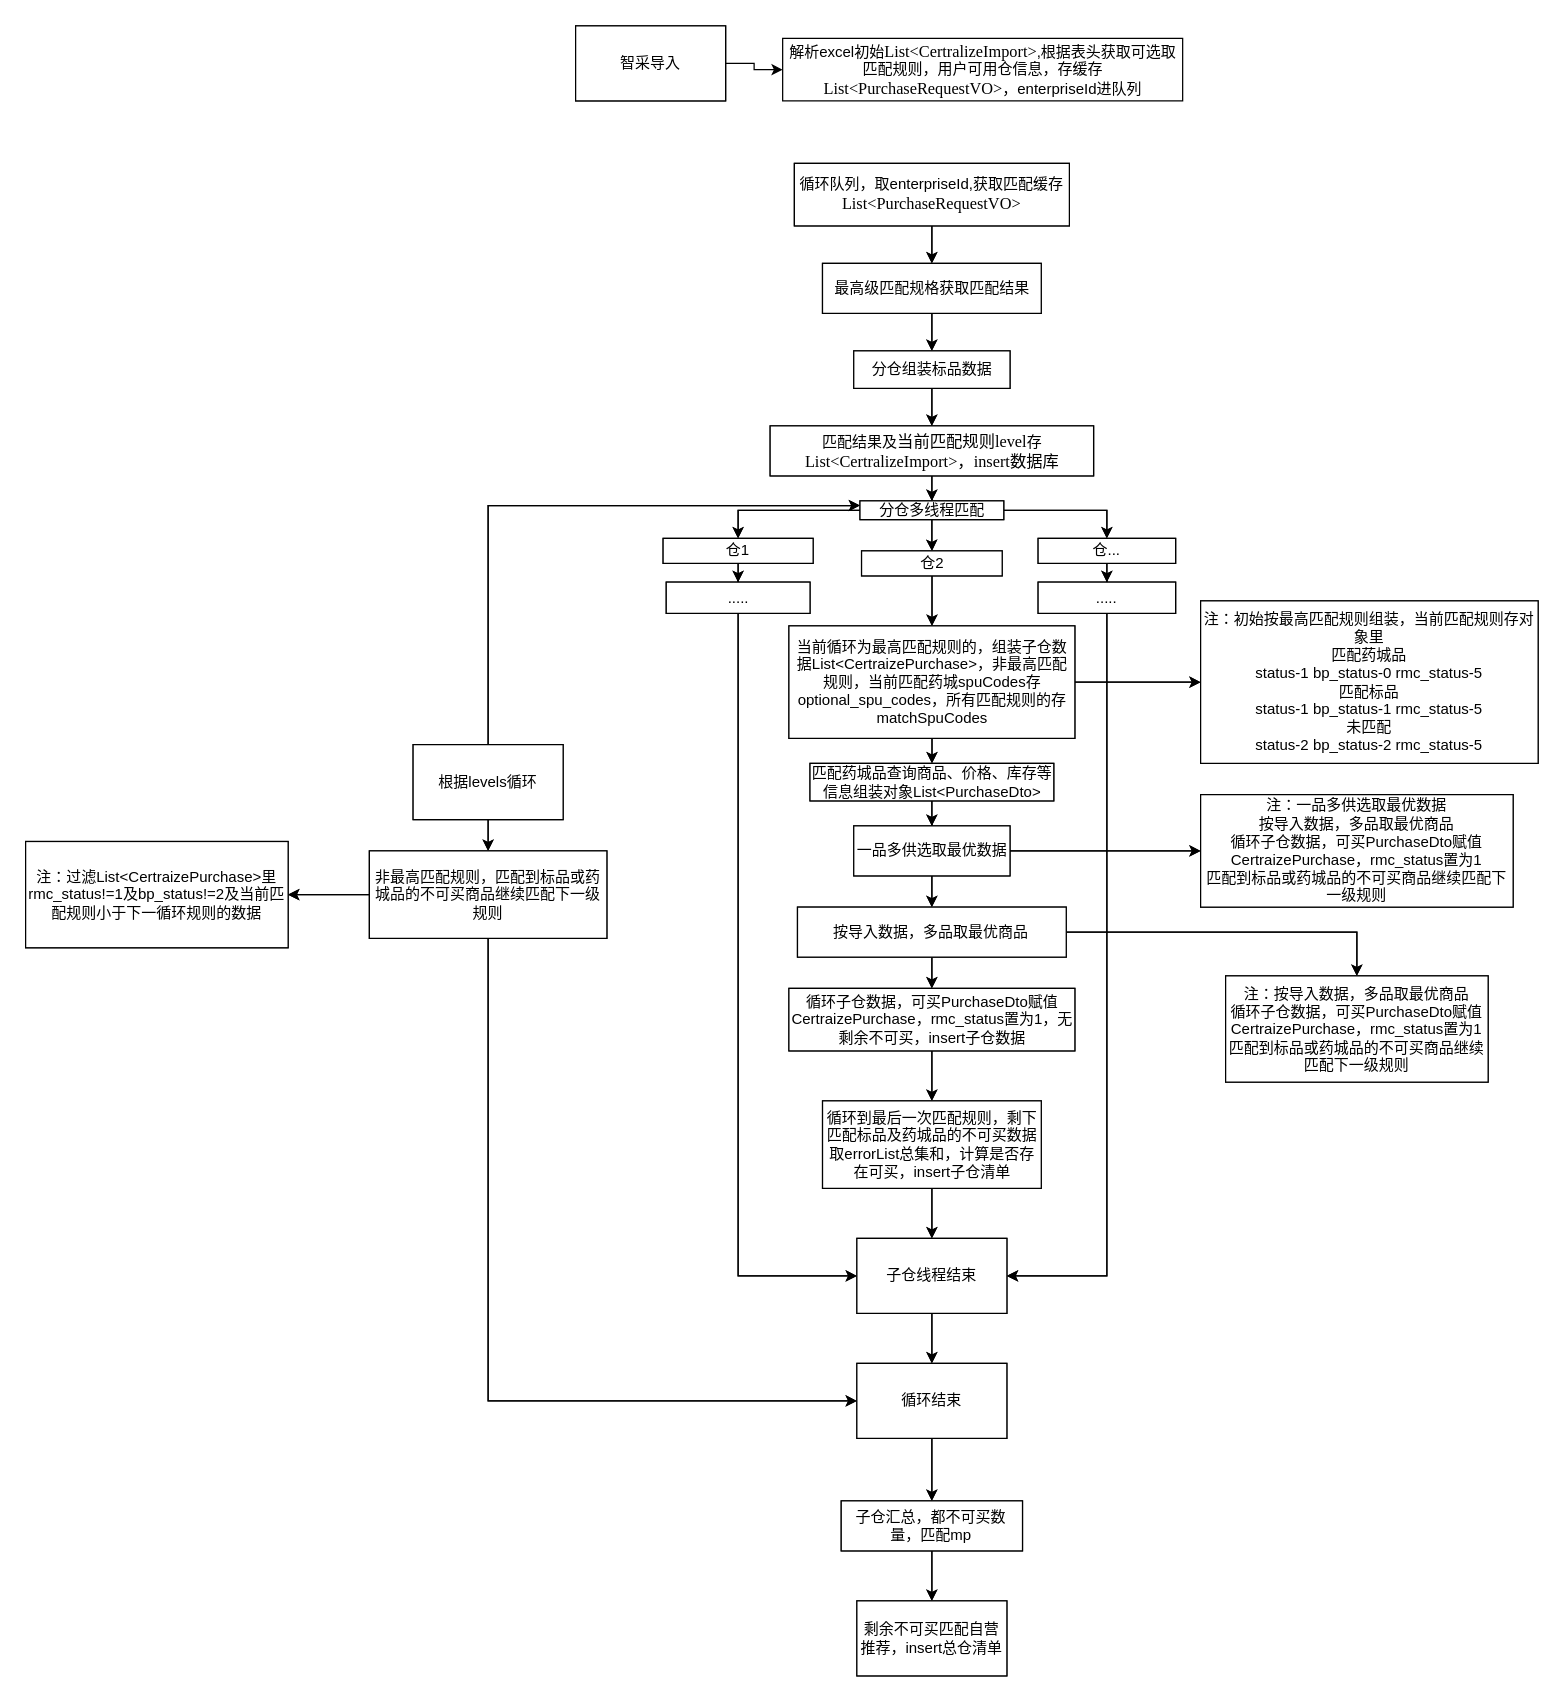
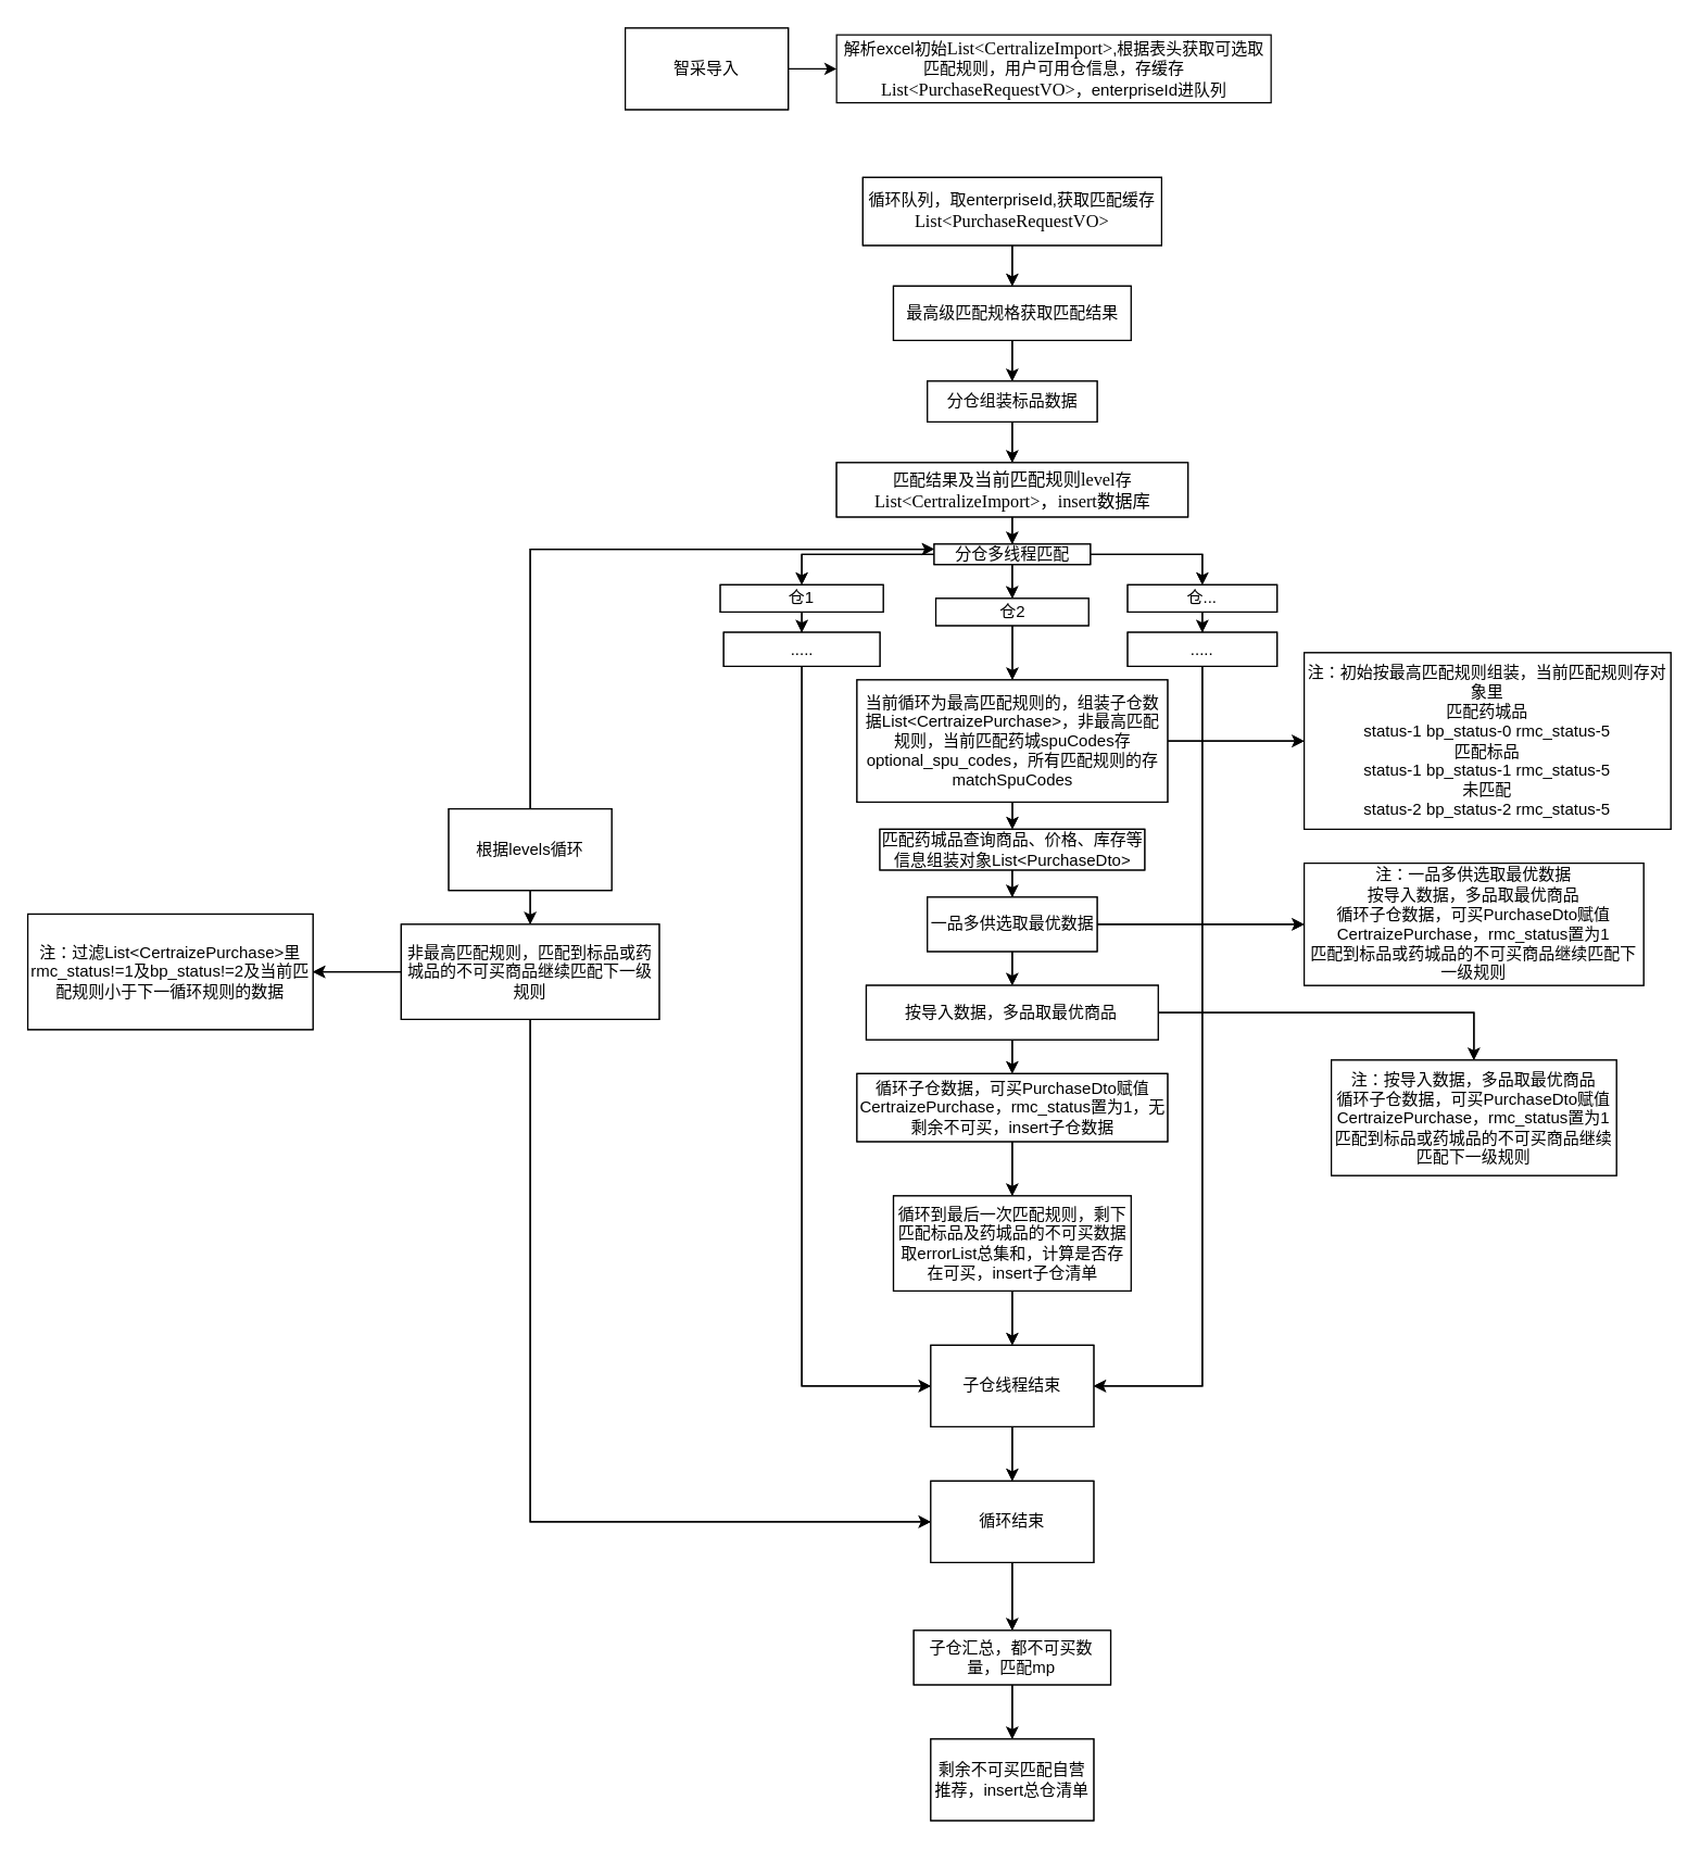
- <mxCell id="59" value="解析excel初始&lt;span style=&quot;background-color: rgb(255 , 255 , 255) ; font-family: &amp;#34;consolas&amp;#34; ; font-size: 9.8pt&quot;&gt;List&amp;lt;CertralizeImport&amp;gt;&lt;/span&gt;&lt;span&gt;,根据表头获取可选取匹配规则，用户可用仓信息，存缓存&lt;/span&gt;&lt;span style=&quot;background-color: rgb(255 , 255 , 255) ; font-family: &amp;#34;consolas&amp;#34; ; font-size: 9.8pt&quot;&gt;List&amp;lt;PurchaseRequestVO&amp;gt;&lt;/span&gt;&lt;span&gt;，enterpriseId进队列&lt;/span&gt;" style="rounded=0;whiteSpace=wrap;html=1;" vertex="1" parent="1"><mxGeometry x="625.63" y="30" width="320" height="50" as="geometry" /></mxCell>
+ <mxCell id="59" value="解析excel初始&lt;span style=&quot;background-color: rgb(255 , 255 , 255) ; font-family: &amp;#34;consolas&amp;#34; ; font-size: 9.8pt&quot;&gt;List&amp;lt;CertralizeImport&amp;gt;&lt;/span&gt;&lt;span&gt;,根据表头获取可选取匹配规则，用户可用仓信息，存缓存&lt;/span&gt;&lt;span style=&quot;background-color: rgb(255 , 255 , 255) ; font-family: &amp;#34;consolas&amp;#34; ; font-size: 9.8pt&quot;&gt;List&amp;lt;PurchaseRequestVO&amp;gt;&lt;/span&gt;&lt;span&gt;，enterpriseId进队列&lt;/span&gt;" style="rounded=0;whiteSpace=wrap;html=1;" vertex="1" parent="1"><mxGeometry x="615.63" y="25" width="320" height="50" as="geometry" /></mxCell>
